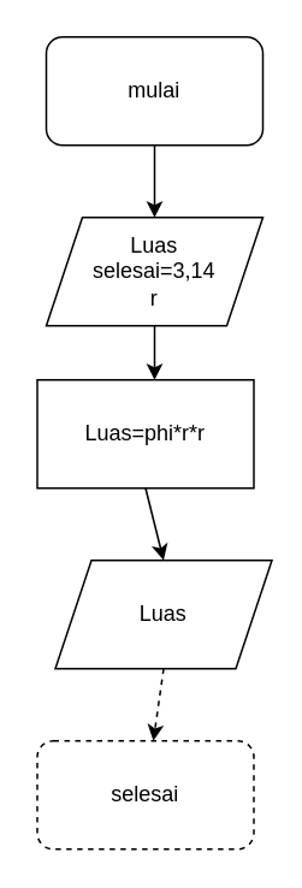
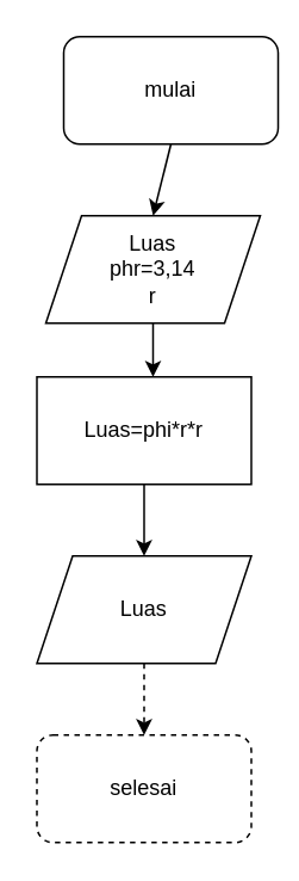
- <mxCell id="2" value="mulai" style="rounded=1;whiteSpace=wrap;html=1;" vertex="1" parent="1"><mxGeometry x="25" y="20" width="120" height="60" as="geometry" /></mxCell>
+ <mxCell id="2" value="mulai" style="rounded=1;whiteSpace=wrap;html=1;" vertex="1" parent="1"><mxGeometry x="35" y="20" width="120" height="60" as="geometry" /></mxCell>
- <mxCell id="6" value="&lt;div&gt;Luas&lt;/div&gt;&lt;div&gt;selesai=3,14&lt;/div&gt;&lt;div&gt;r&lt;br&gt;&lt;/div&gt;" style="shape=parallelogram;perimeter=parallelogramPerimeter;whiteSpace=wrap;html=1;fixedSize=1;" vertex="1" parent="1"><mxGeometry x="25" y="120" width="120" height="60" as="geometry" /></mxCell>
+ <mxCell id="6" value="&lt;div&gt;Luas&lt;/div&gt;&lt;div&gt;phr=3,14&lt;/div&gt;&lt;div&gt;r&lt;br&gt;&lt;/div&gt;" style="shape=parallelogram;perimeter=parallelogramPerimeter;whiteSpace=wrap;html=1;fixedSize=1;" vertex="1" parent="1"><mxGeometry x="25" y="120" width="120" height="60" as="geometry" /></mxCell>
- <mxCell id="4" value="Luas" style="shape=parallelogram;perimeter=parallelogramPerimeter;whiteSpace=wrap;html=1;fixedSize=1;" vertex="1" parent="1"><mxGeometry x="30" y="310" width="120" height="60" as="geometry" /></mxCell>
+ <mxCell id="4" value="Luas" style="shape=parallelogram;perimeter=parallelogramPerimeter;whiteSpace=wrap;html=1;fixedSize=1;" vertex="1" parent="1"><mxGeometry x="20" y="310" width="120" height="60" as="geometry" /></mxCell>
